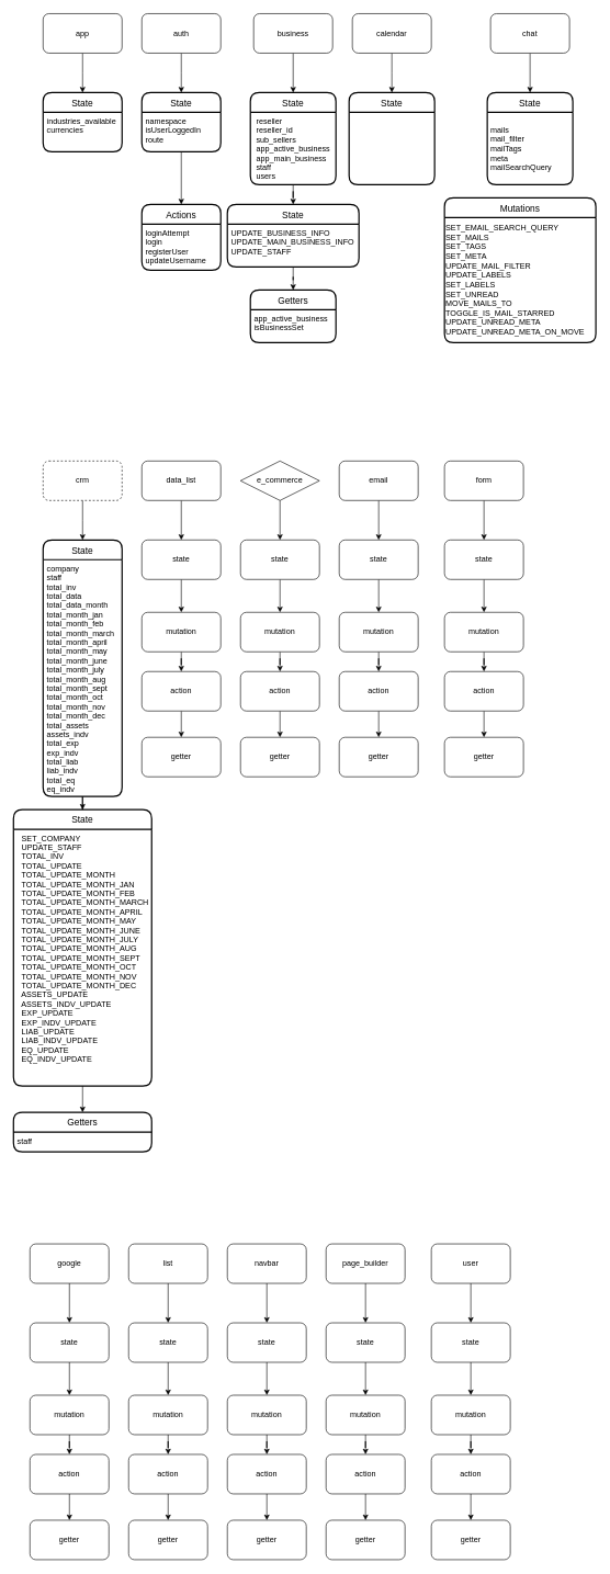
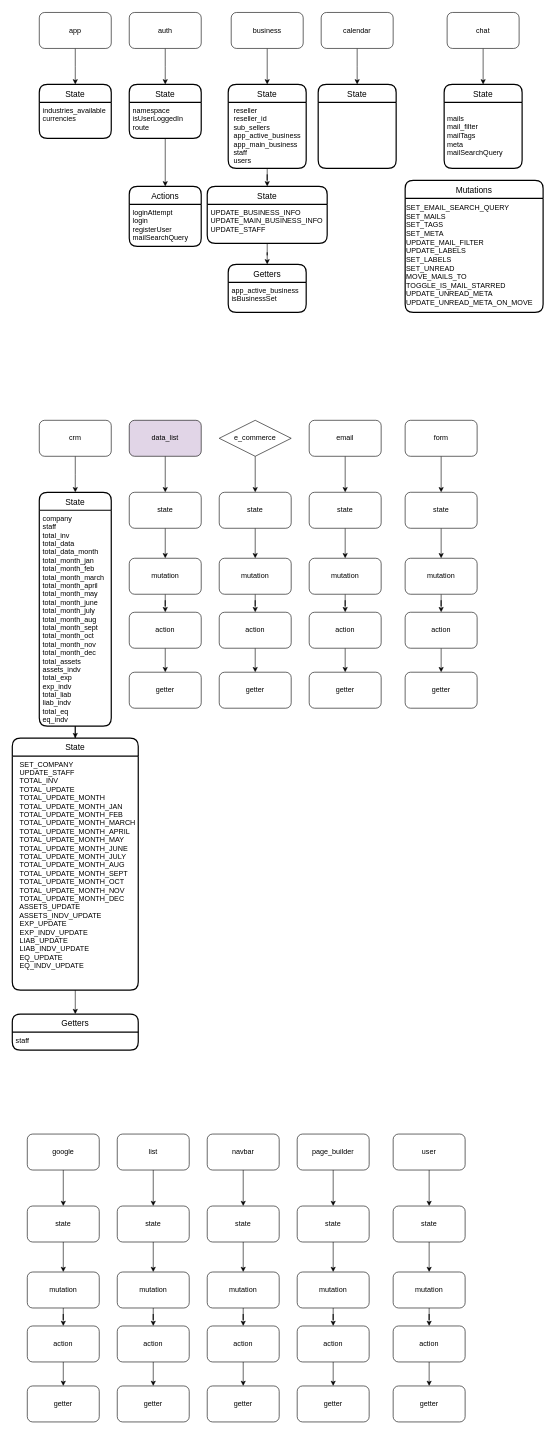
- <mxCell id="19" value="loginAttempt&#10;login&#10;registerUser&#10;updateUsername&#10;" style="align=left;strokeColor=none;fillColor=none;spacingLeft=4;fontSize=12;verticalAlign=top;resizable=0;rotatable=0;part=1;" parent="18" vertex="1"><mxGeometry y="30" width="120" height="70" as="geometry" /></mxCell>
+ <mxCell id="19" value="loginAttempt&#10;login&#10;registerUser&#10;mailSearchQuery&#10;" style="align=left;strokeColor=none;fillColor=none;spacingLeft=4;fontSize=12;verticalAlign=top;resizable=0;rotatable=0;part=1;" parent="18" vertex="1"><mxGeometry y="30" width="120" height="70" as="geometry" /></mxCell>
- <mxCell id="30" value="crm" style="rounded=1;whiteSpace=wrap;html=1;dashed=1;" parent="1" vertex="1"><mxGeometry x="65" y="700" width="120" height="60" as="geometry" /></mxCell>
+ <mxCell id="30" value="crm" style="rounded=1;whiteSpace=wrap;html=1;" parent="1" vertex="1"><mxGeometry x="65" y="700" width="120" height="60" as="geometry" /></mxCell>
- <mxCell id="39" value="data_list" style="rounded=1;whiteSpace=wrap;html=1;" parent="1" vertex="1"><mxGeometry x="215" y="700" width="120" height="60" as="geometry" /></mxCell>
+ <mxCell id="39" value="data_list" style="rounded=1;whiteSpace=wrap;html=1;fillColor=#e1d5e7;" parent="1" vertex="1"><mxGeometry x="215" y="700" width="120" height="60" as="geometry" /></mxCell>
